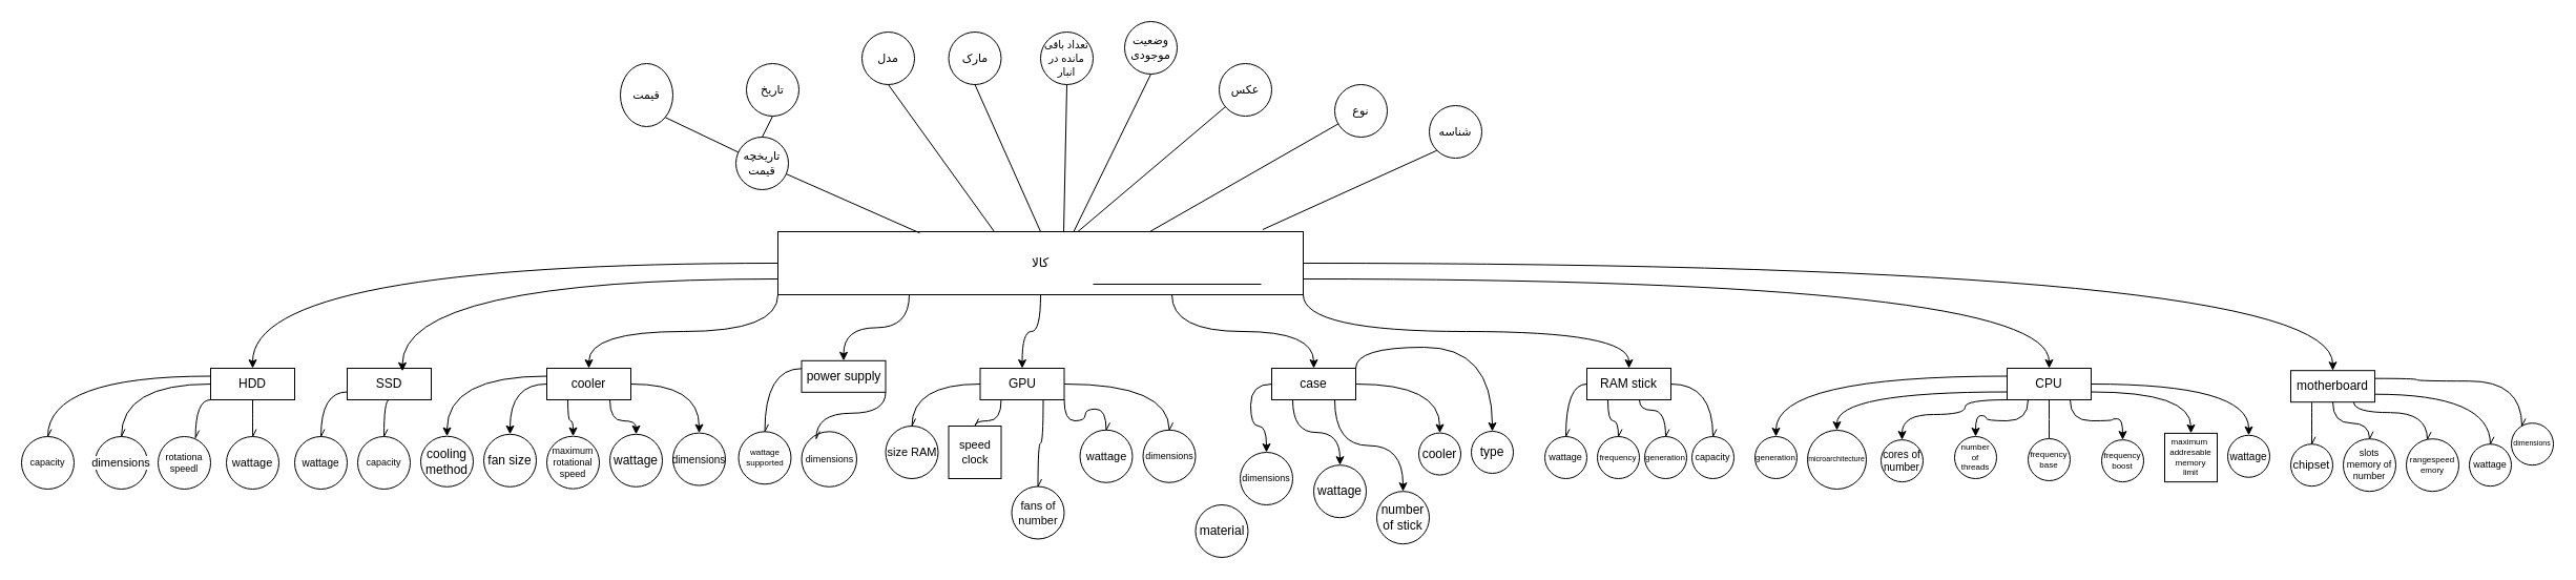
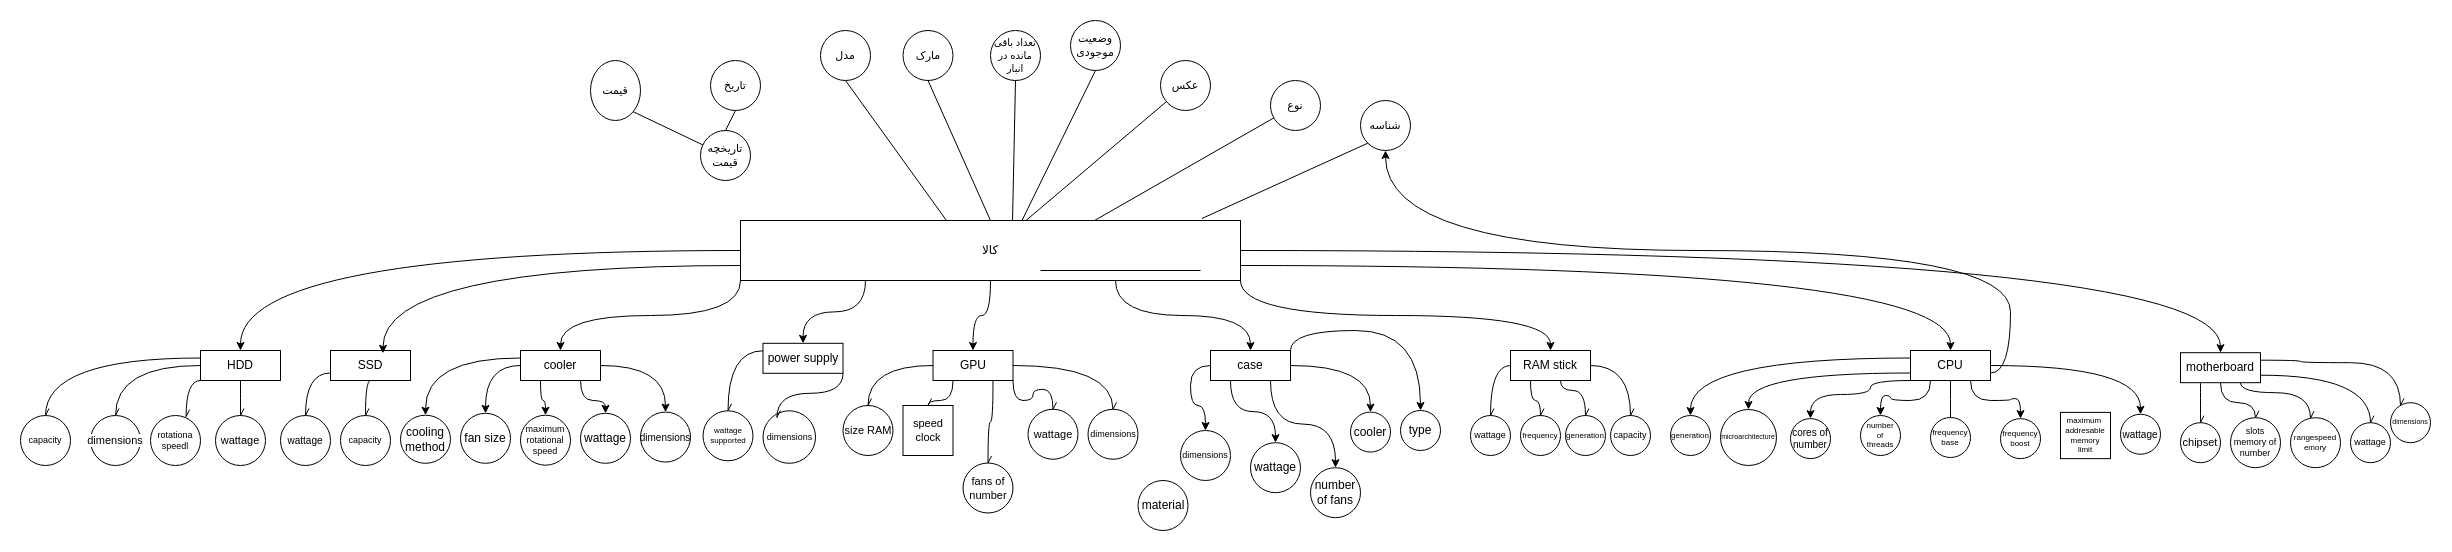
- <mxCell id="102" value="" style="endArrow=none;html=1;rounded=0;entryX=0.27;entryY=0.021;entryDx=0;entryDy=0;entryPerimeter=0;" edge="1" parent="1" source="66" target="10"><mxGeometry width="50" height="50" relative="1" as="geometry"><mxPoint x="730" y="220" as="sourcePoint" /><mxPoint x="780" y="170" as="targetPoint" /></mxGeometry></mxCell>
- <mxCell id="57" style="edgeStyle=orthogonalEdgeStyle;curved=1;rounded=0;orthogonalLoop=1;jettySize=auto;html=1;exitX=1;exitY=0.75;exitDx=0;exitDy=0;entryX=0.5;entryY=0;entryDx=0;entryDy=0;" edge="1" parent="1" source="58" target="110"><mxGeometry relative="1" as="geometry" /></mxCell>
+ <mxCell id="57" style="edgeStyle=orthogonalEdgeStyle;curved=1;rounded=0;orthogonalLoop=1;jettySize=auto;html=1;exitX=1;exitY=0.75;exitDx=0;exitDy=0;" edge="1" parent="1" source="58" target="63"><mxGeometry relative="1" as="geometry" /></mxCell>
- <mxCell id="122" value="number of stick" style="ellipse;whiteSpace=wrap;html=1;" vertex="1" parent="1"><mxGeometry x="1310" y="467.19" width="50" height="50" as="geometry" /></mxCell>
+ <mxCell id="122" value="number of fans" style="ellipse;whiteSpace=wrap;html=1;" vertex="1" parent="1"><mxGeometry x="1310" y="467.19" width="50" height="50" as="geometry" /></mxCell>
